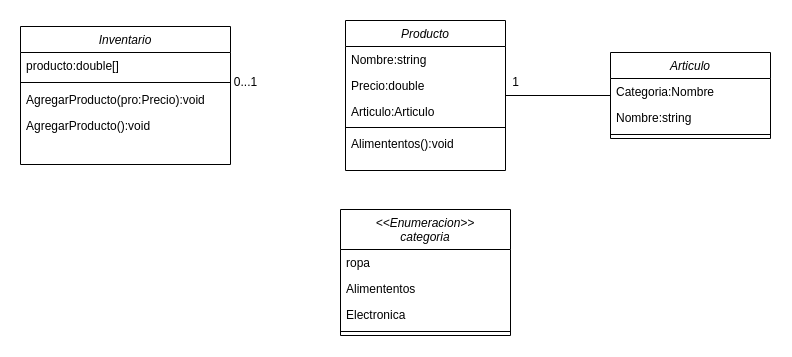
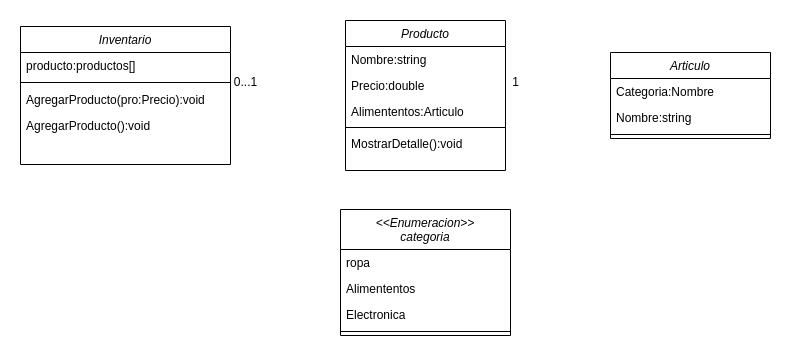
- <mxCell id="3" value="producto:double[]" style="text;align=left;verticalAlign=top;spacingLeft=4;spacingRight=4;overflow=hidden;rotatable=0;points=[[0,0.5],[1,0.5]];portConstraint=eastwest;" parent="2" vertex="1"><mxGeometry y="26" width="210" height="26" as="geometry" /></mxCell>
+ <mxCell id="3" value="producto:productos[]" style="text;align=left;verticalAlign=top;spacingLeft=4;spacingRight=4;overflow=hidden;rotatable=0;points=[[0,0.5],[1,0.5]];portConstraint=eastwest;" parent="2" vertex="1"><mxGeometry y="26" width="210" height="26" as="geometry" /></mxCell>
- <mxCell id="22" value="" style="endArrow=none;html=1;rounded=0;endFill=0;" edge="1" parent="1" source="7" target="13"><mxGeometry width="50" height="50" relative="1" as="geometry"><mxPoint x="430" y="159" as="sourcePoint" /><mxPoint x="480" y="109" as="targetPoint" /></mxGeometry></mxCell>
- <mxCell id="10" value="Articulo:Articulo " style="text;align=left;verticalAlign=top;spacingLeft=4;spacingRight=4;overflow=hidden;rotatable=0;points=[[0,0.5],[1,0.5]];portConstraint=eastwest;" vertex="1" parent="7"><mxGeometry y="78" width="160" height="26" as="geometry" /></mxCell>
+ <mxCell id="10" value="Alimententos:Articulo " style="text;align=left;verticalAlign=top;spacingLeft=4;spacingRight=4;overflow=hidden;rotatable=0;points=[[0,0.5],[1,0.5]];portConstraint=eastwest;" vertex="1" parent="7"><mxGeometry y="78" width="160" height="26" as="geometry" /></mxCell>
- <mxCell id="12" value="Alimententos():void" style="text;align=left;verticalAlign=top;spacingLeft=4;spacingRight=4;overflow=hidden;rotatable=0;points=[[0,0.5],[1,0.5]];portConstraint=eastwest;" vertex="1" parent="7"><mxGeometry y="110" width="160" height="26" as="geometry" /></mxCell>
+ <mxCell id="12" value="MostrarDetalle():void" style="text;align=left;verticalAlign=top;spacingLeft=4;spacingRight=4;overflow=hidden;rotatable=0;points=[[0,0.5],[1,0.5]];portConstraint=eastwest;" vertex="1" parent="7"><mxGeometry y="110" width="160" height="26" as="geometry" /></mxCell>
